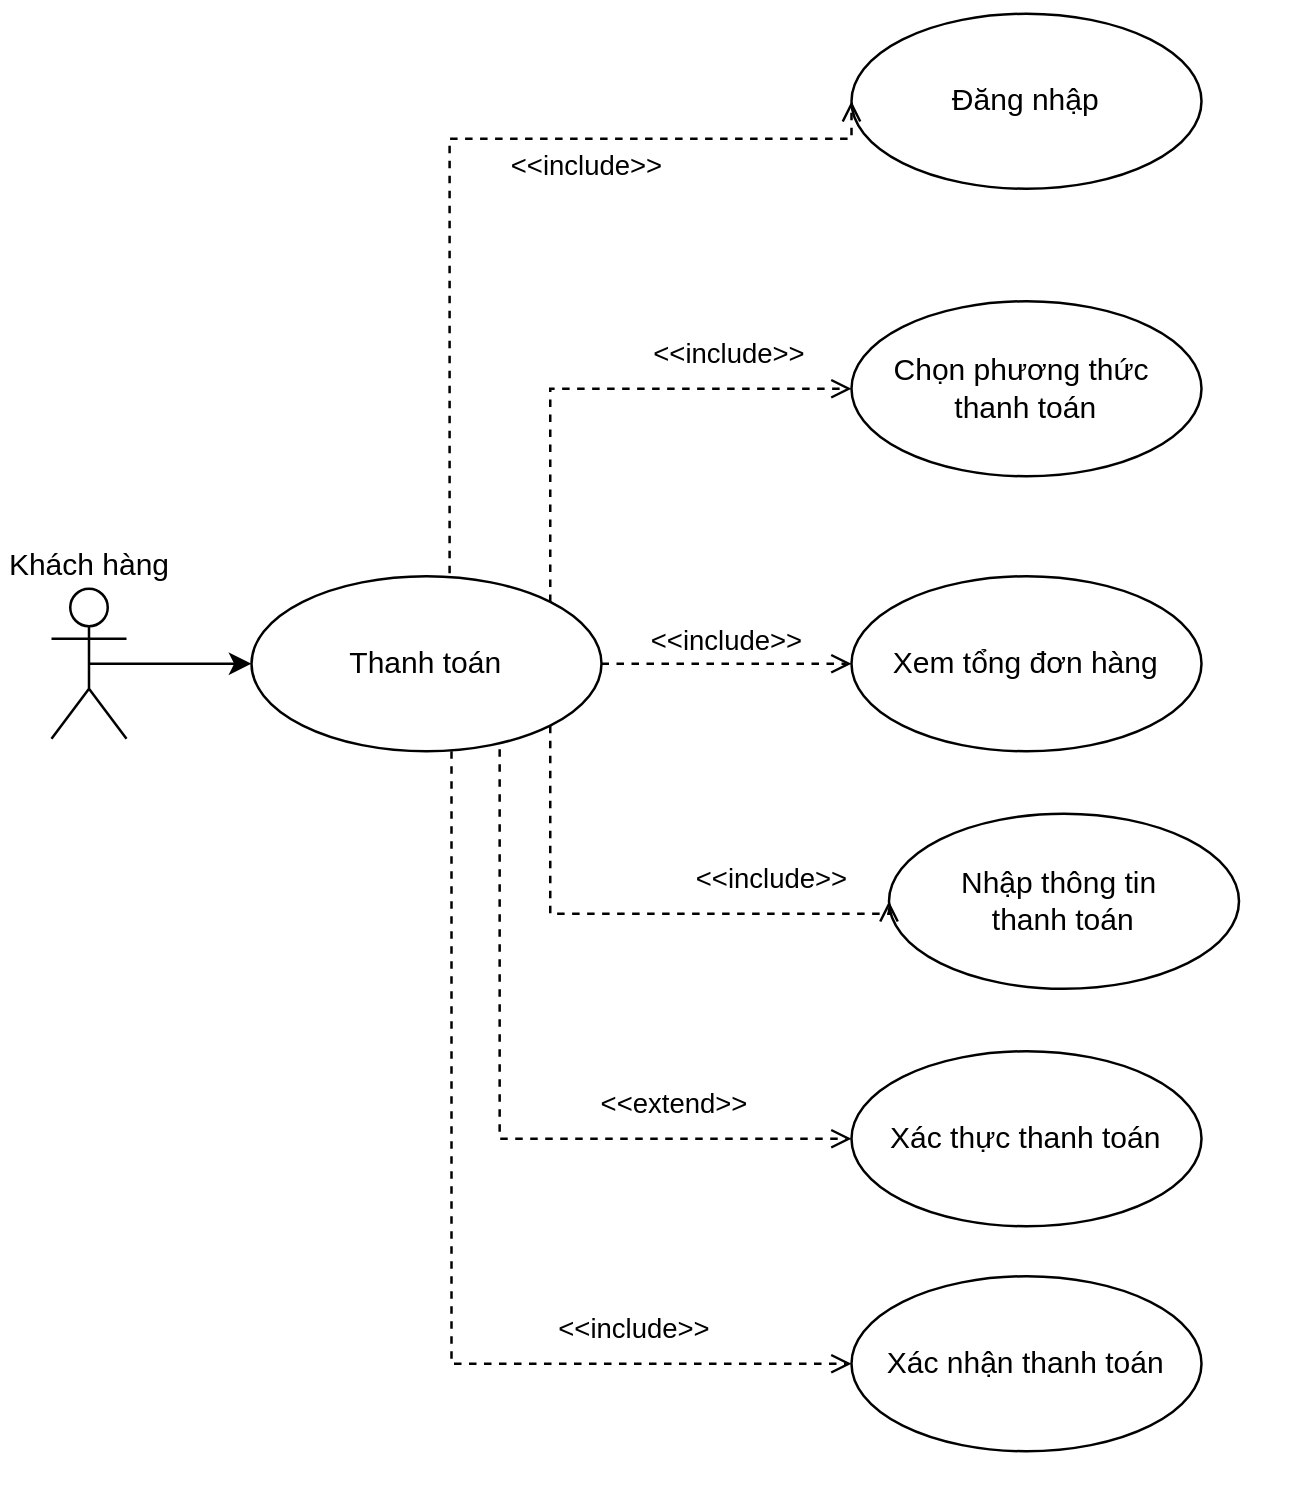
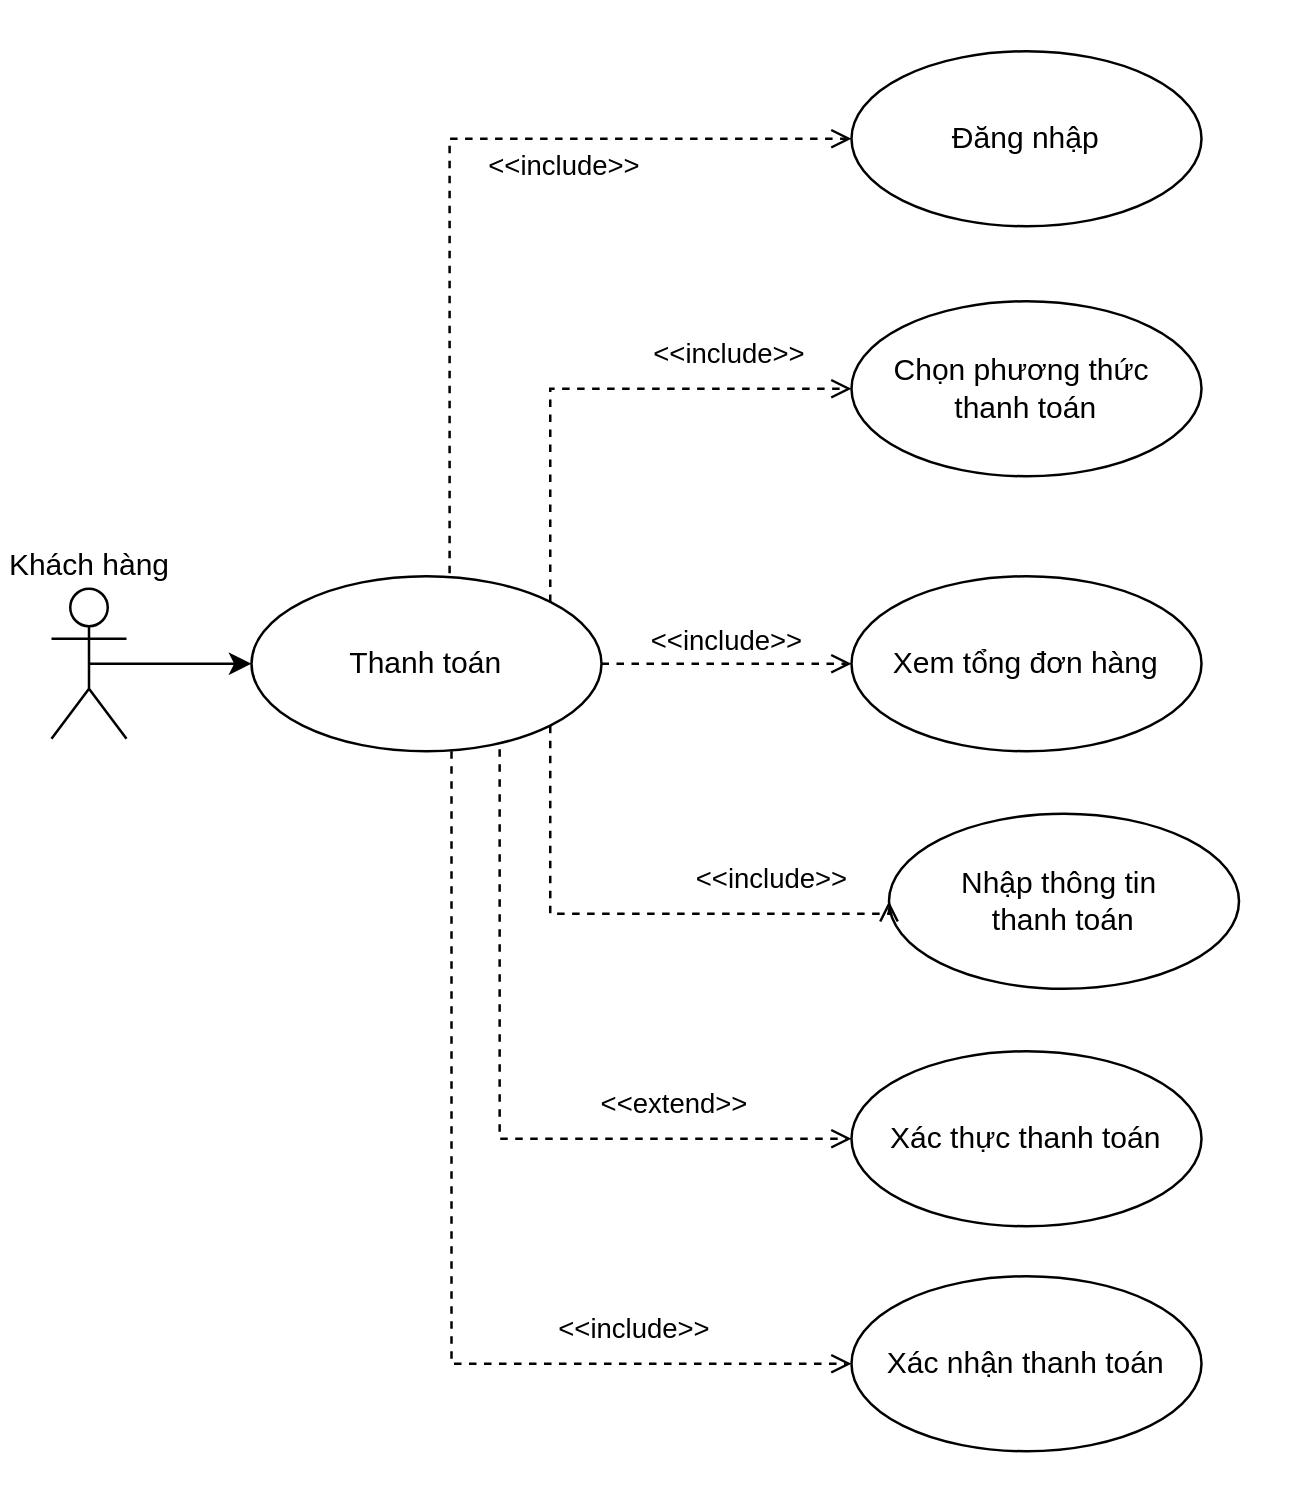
- <mxCell id="12" value="Đăng nhập" style="ellipse;whiteSpace=wrap;html=1;" vertex="1" parent="1"><mxGeometry x="340" y="5" width="140" height="70" as="geometry" /></mxCell>
+ <mxCell id="12" value="Đăng nhập" style="ellipse;whiteSpace=wrap;html=1;" vertex="1" parent="1"><mxGeometry x="340" y="20" width="140" height="70" as="geometry" /></mxCell>
